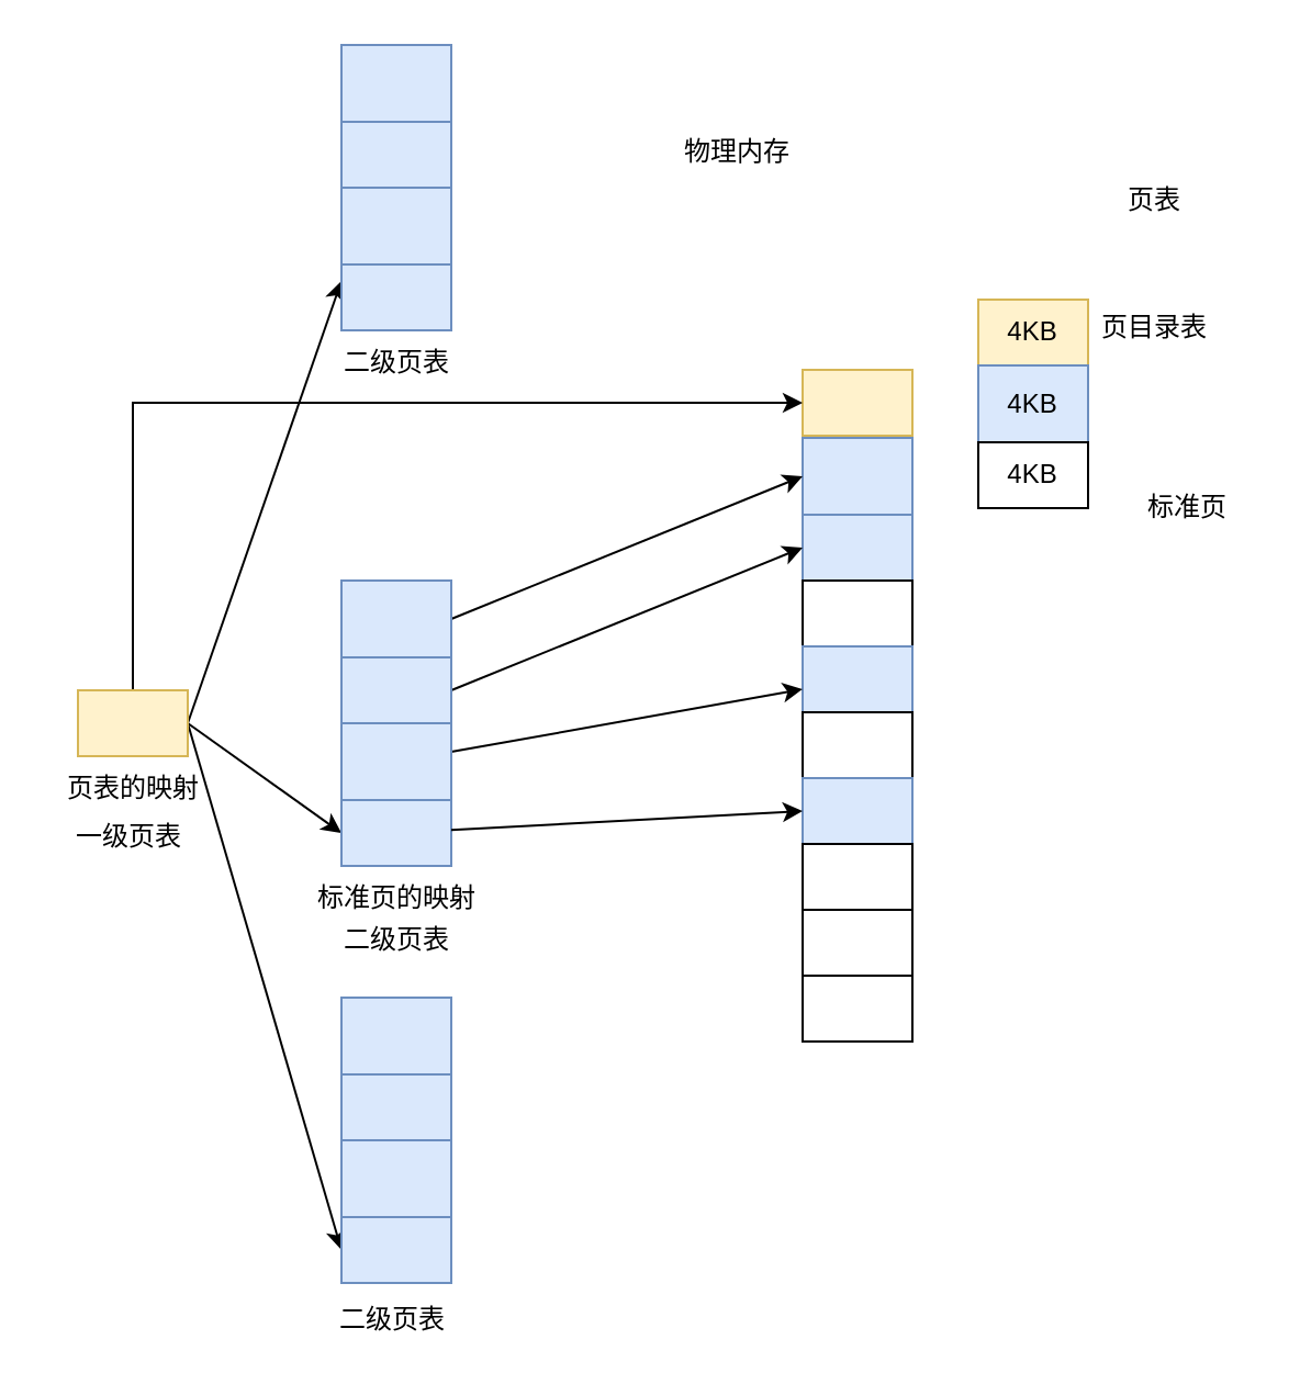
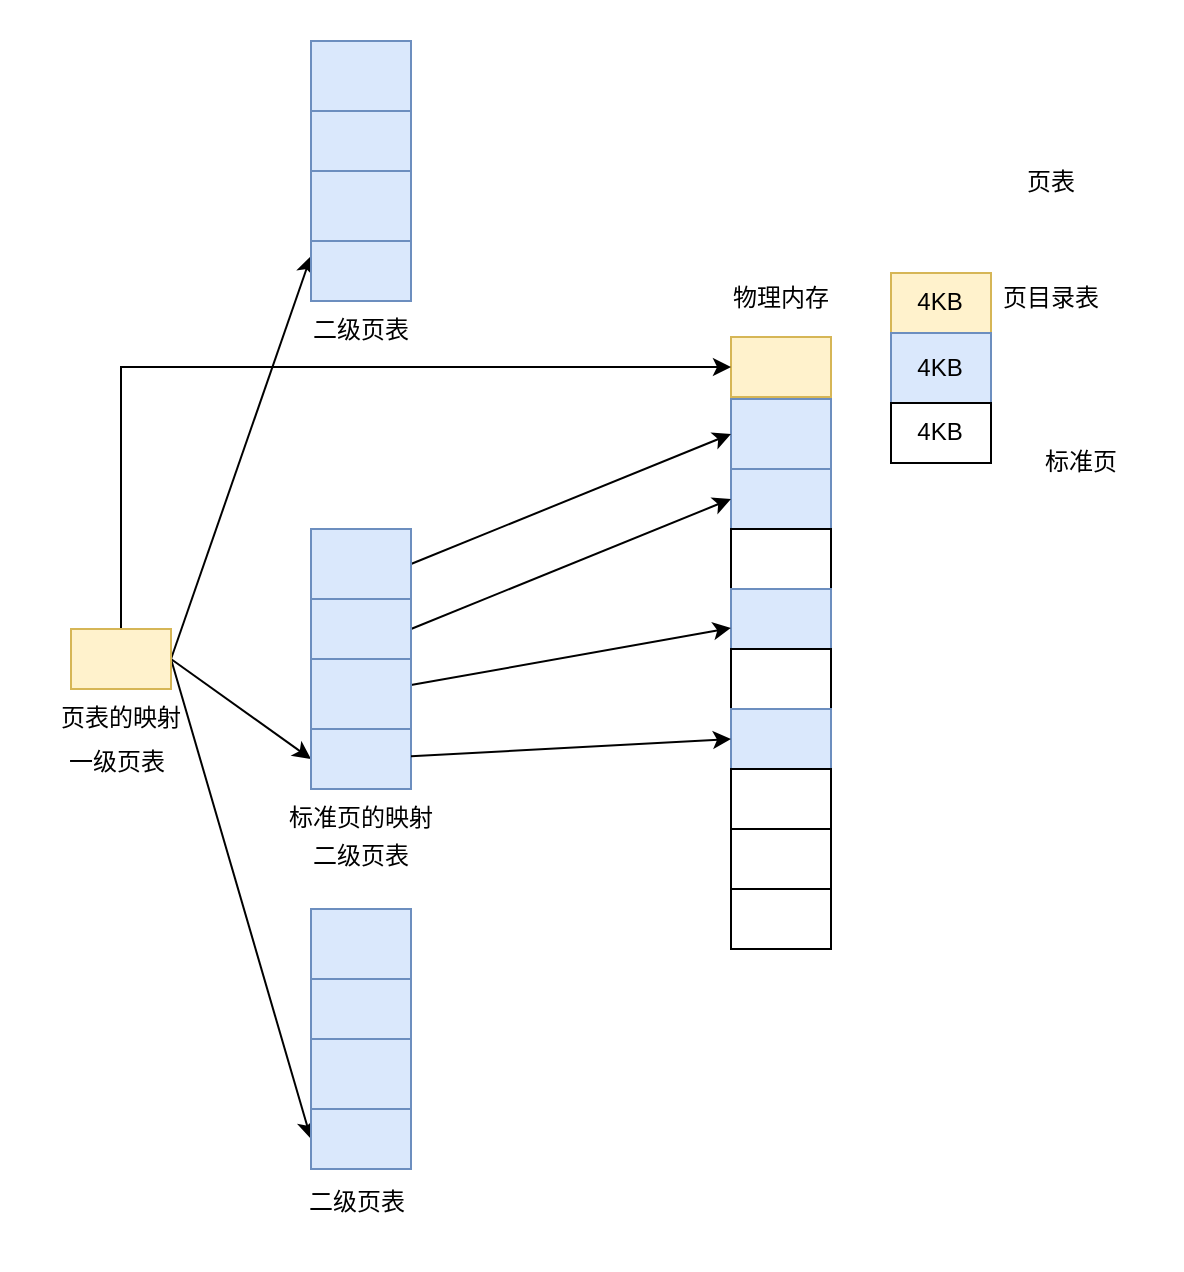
- <mxCell id="16" value="物理内存" style="text;html=1;align=center;verticalAlign=middle;resizable=0;points=[];autosize=1;strokeColor=none;fillColor=none;" parent="1" vertex="1"><mxGeometry x="300" y="54" width="70" height="30" as="geometry" /></mxCell>
+ <mxCell id="16" value="物理内存" style="text;html=1;align=center;verticalAlign=middle;resizable=0;points=[];autosize=1;strokeColor=none;fillColor=none;" parent="1" vertex="1"><mxGeometry x="355" y="134" width="70" height="30" as="geometry" /></mxCell>
